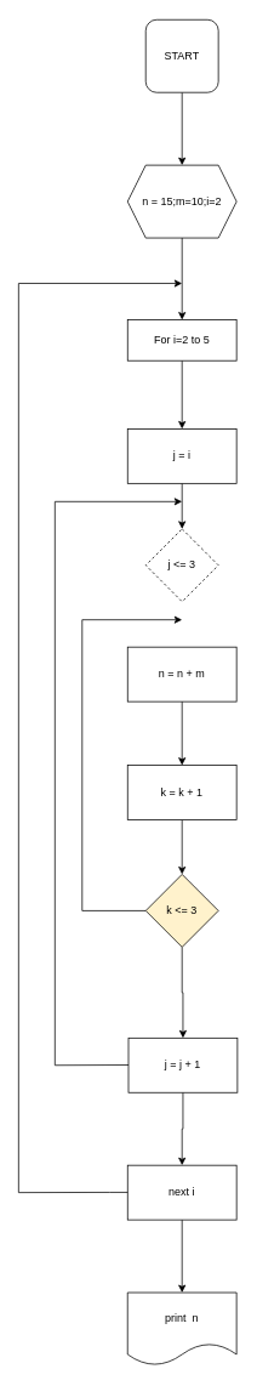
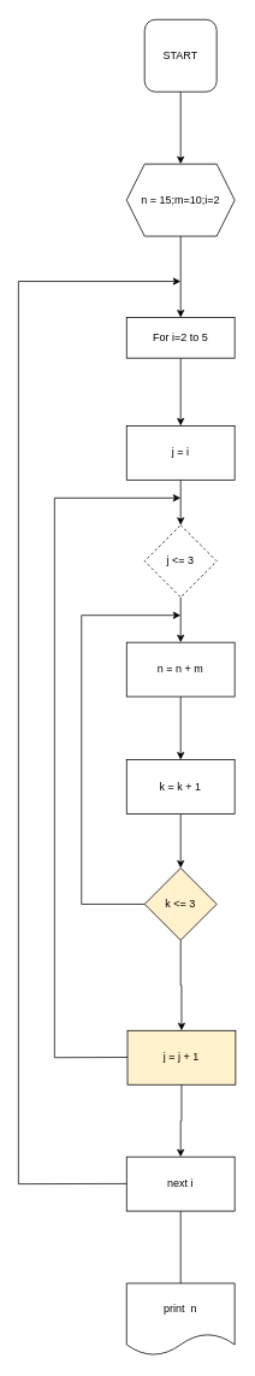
+ <mxCell id="8" style="edgeStyle=orthogonalEdgeStyle;rounded=0;orthogonalLoop=1;jettySize=auto;html=1;" edge="1" parent="1" source="9" target="13"><mxGeometry relative="1" as="geometry" /></mxCell>
- <mxCell id="19" value="j = j + 1" style="rounded=0;whiteSpace=wrap;html=1;" vertex="1" parent="1"><mxGeometry x="141" y="1140" width="120" height="60" as="geometry" /></mxCell>
+ <mxCell id="19" value="j = j + 1" style="rounded=0;whiteSpace=wrap;html=1;fillColor=#fff2cc;" vertex="1" parent="1"><mxGeometry x="141" y="1140" width="120" height="60" as="geometry" /></mxCell>
- <mxCell id="20" style="edgeStyle=orthogonalEdgeStyle;rounded=0;orthogonalLoop=1;jettySize=auto;html=1;entryX=0.5;entryY=0;entryDx=0;entryDy=0;" edge="1" parent="1" source="21" target="22"><mxGeometry relative="1" as="geometry" /></mxCell>
+ <mxCell id="20" style="edgeStyle=orthogonalEdgeStyle;rounded=0;orthogonalLoop=1;jettySize=auto;html=1;entryX=0.5;entryY=0;entryDx=0;entryDy=0;endArrow=none;" edge="1" parent="1" source="21" target="22"><mxGeometry relative="1" as="geometry" /></mxCell>
